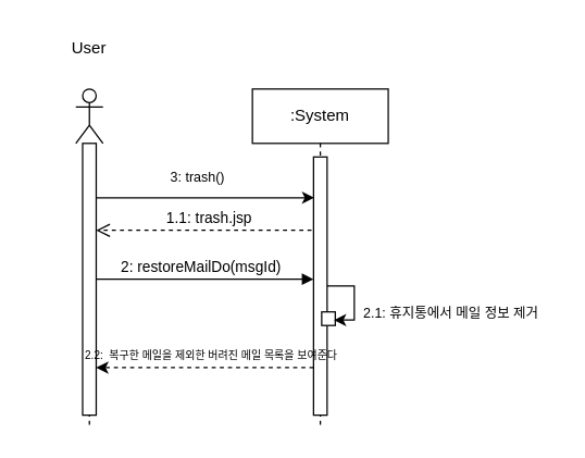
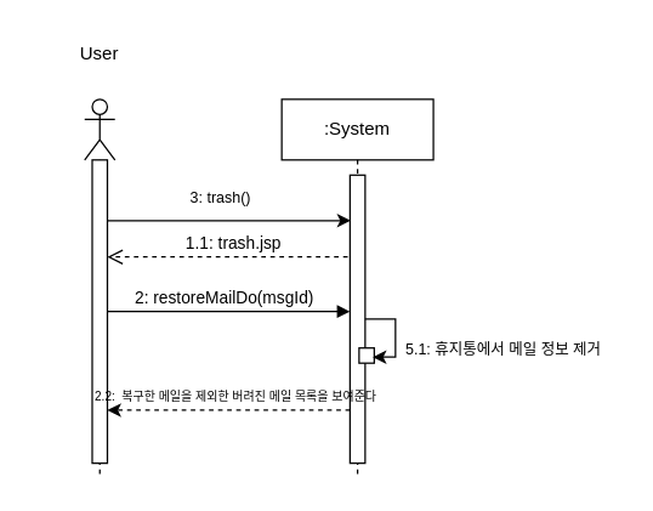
- <mxCell id="12" value="&lt;font style=&quot;font-size: 10px;&quot;&gt;2.1: 휴지통에서 메일 정보 제거&lt;/font&gt;" style="text;html=1;align=center;verticalAlign=middle;whiteSpace=wrap;rounded=0;" parent="1" vertex="1"><mxGeometry x="255" y="215" width="153" height="30" as="geometry" /></mxCell>
+ <mxCell id="12" value="&lt;font style=&quot;font-size: 10px;&quot;&gt;5.1: 휴지통에서 메일 정보 제거&lt;/font&gt;" style="text;html=1;align=center;verticalAlign=middle;whiteSpace=wrap;rounded=0;" parent="1" vertex="1"><mxGeometry x="255" y="215" width="153" height="30" as="geometry" /></mxCell>
